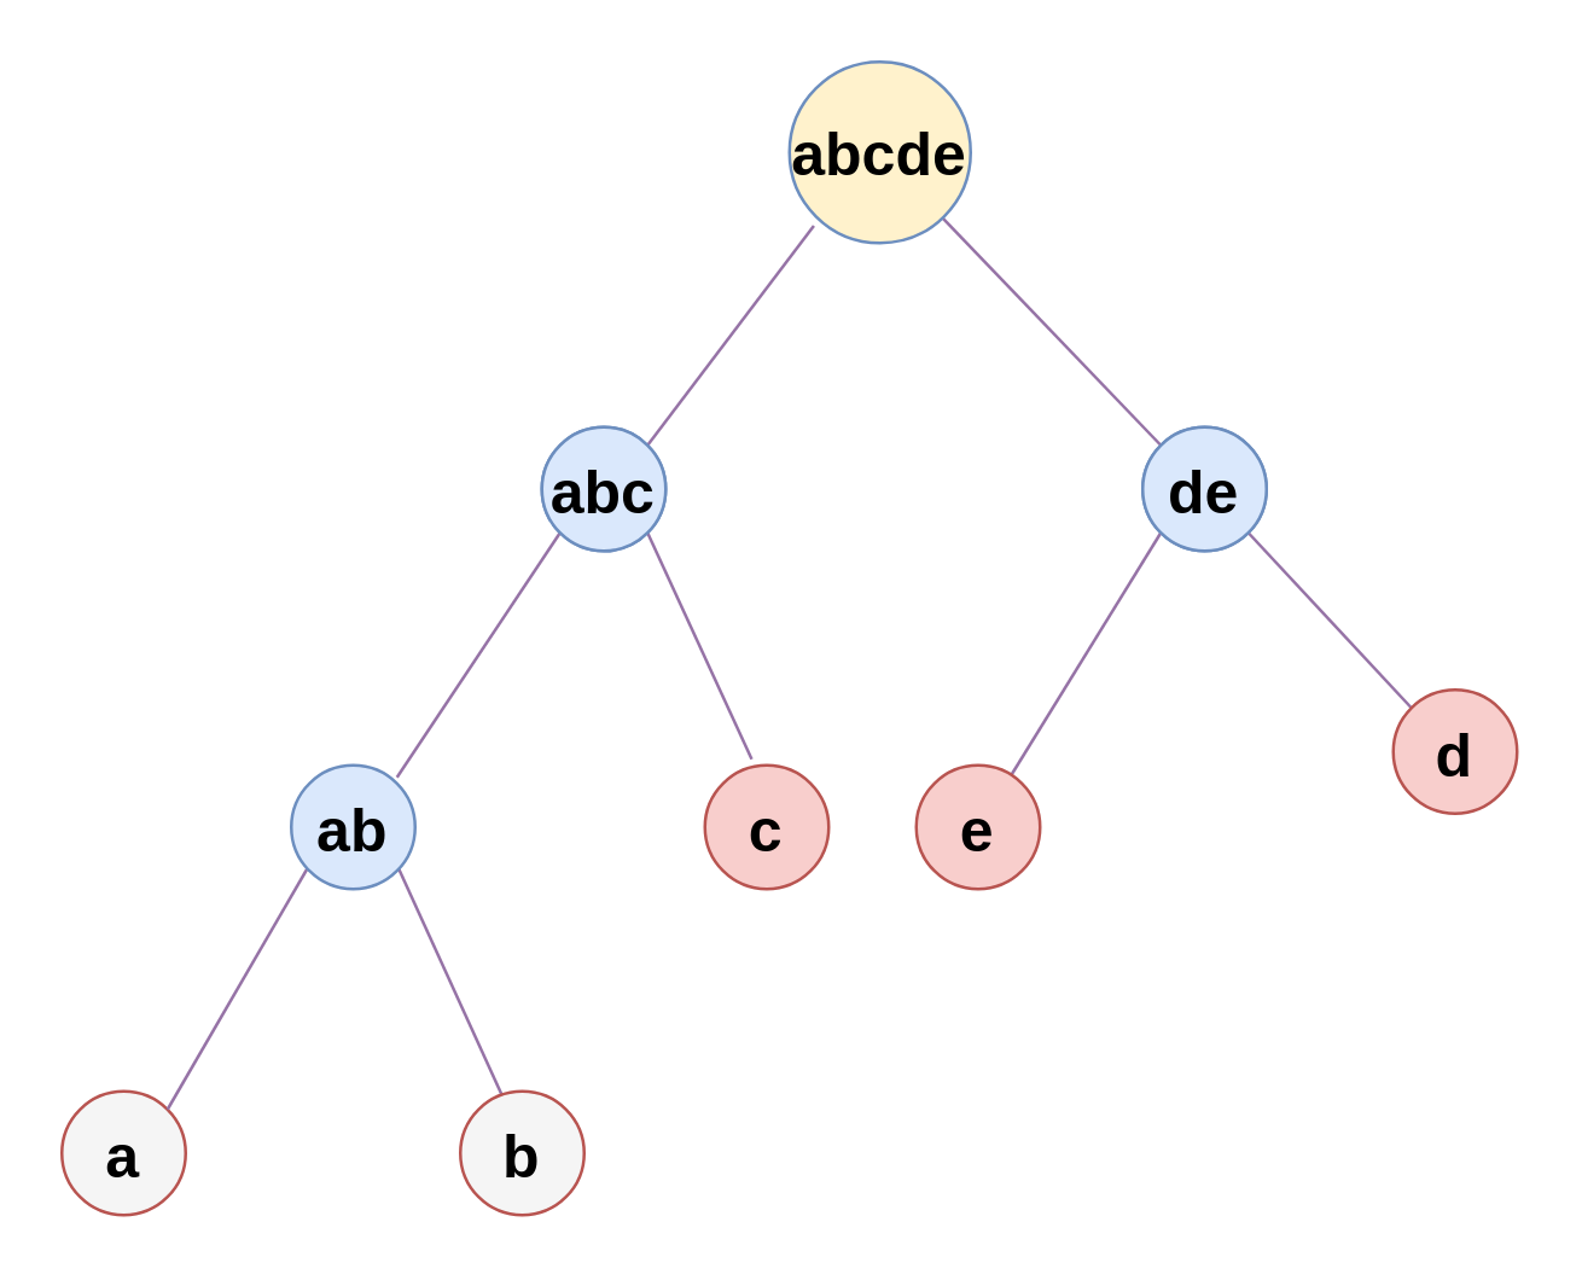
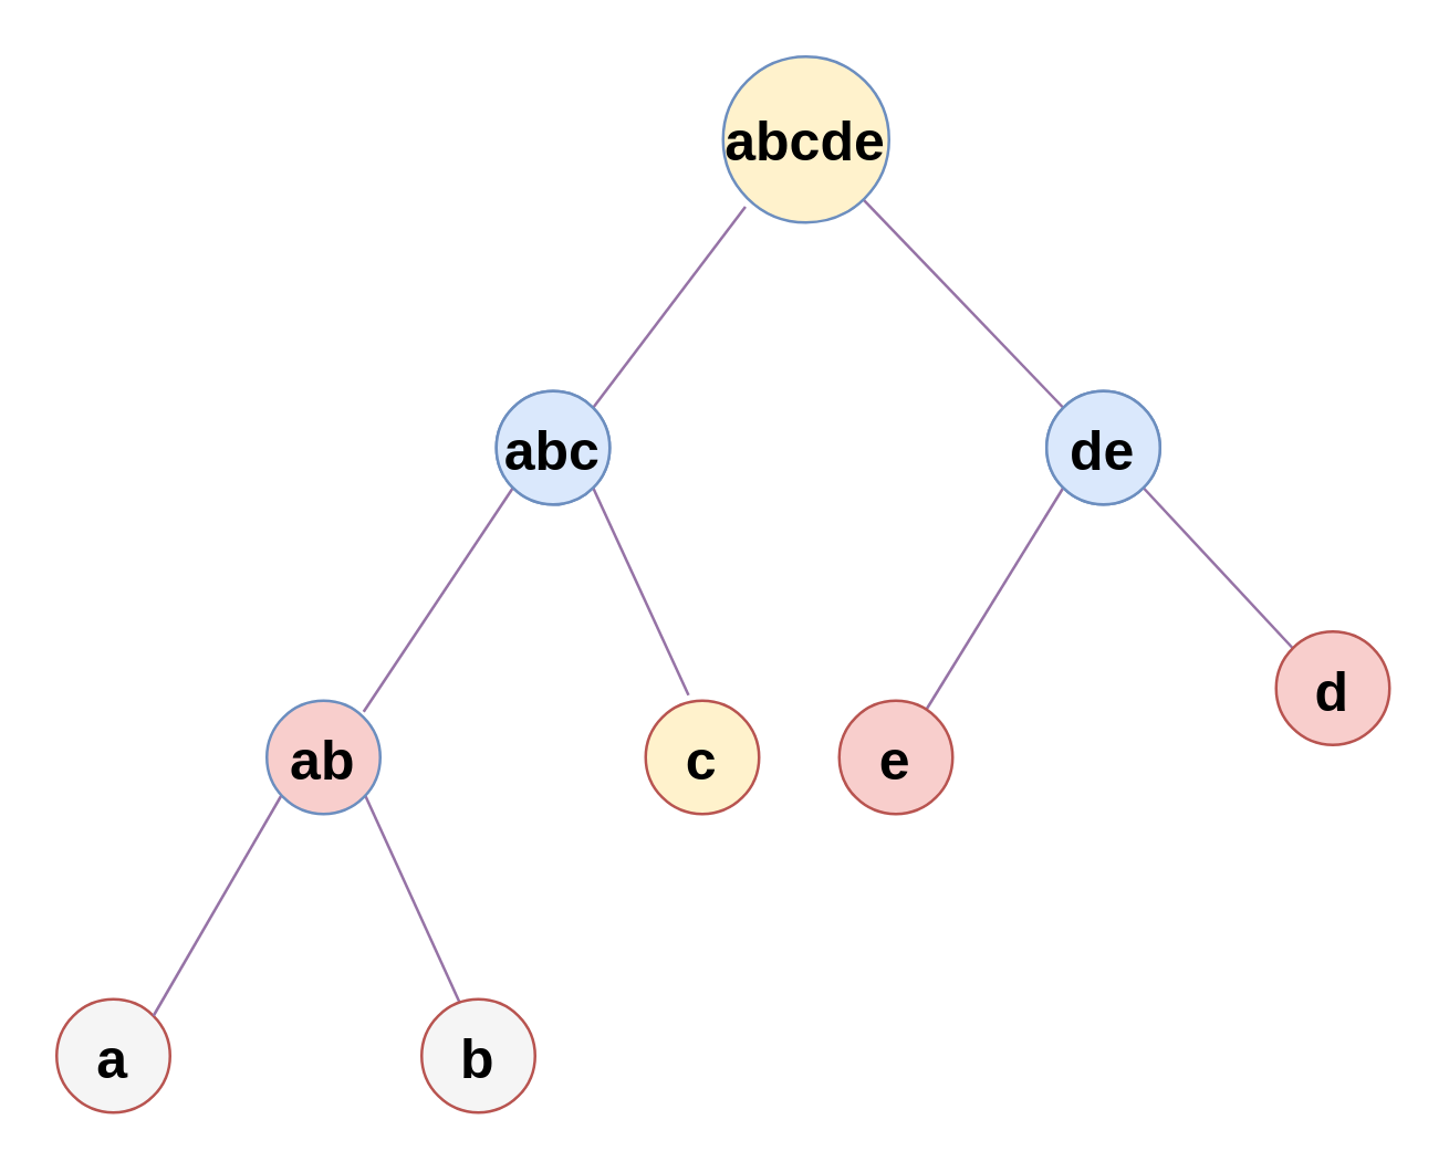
- <mxCell id="17" value="&lt;font style=&quot;font-size: 20px;&quot;&gt;&lt;b&gt;ab&lt;/b&gt;&lt;/font&gt;" style="ellipse;whiteSpace=wrap;html=1;aspect=fixed;fillColor=#dae8fc;strokeColor=#6c8ebf;" vertex="1" parent="1"><mxGeometry x="96" y="253" width="41" height="41" as="geometry" /></mxCell>
+ <mxCell id="17" value="&lt;font style=&quot;font-size: 20px;&quot;&gt;&lt;b&gt;ab&lt;/b&gt;&lt;/font&gt;" style="ellipse;whiteSpace=wrap;html=1;aspect=fixed;fillColor=#f8cecc;strokeColor=#6c8ebf;" vertex="1" parent="1"><mxGeometry x="96" y="253" width="41" height="41" as="geometry" /></mxCell>
- <mxCell id="14" value="&lt;font style=&quot;font-size: 20px;&quot;&gt;&lt;b&gt;c&lt;/b&gt;&lt;/font&gt;" style="ellipse;whiteSpace=wrap;html=1;aspect=fixed;fillColor=#f8cecc;strokeColor=#b85450;" vertex="1" parent="1"><mxGeometry x="233" y="253" width="41" height="41" as="geometry" /></mxCell>
+ <mxCell id="14" value="&lt;font style=&quot;font-size: 20px;&quot;&gt;&lt;b&gt;c&lt;/b&gt;&lt;/font&gt;" style="ellipse;whiteSpace=wrap;html=1;aspect=fixed;fillColor=#fff2cc;strokeColor=#b85450;" vertex="1" parent="1"><mxGeometry x="233" y="253" width="41" height="41" as="geometry" /></mxCell>
